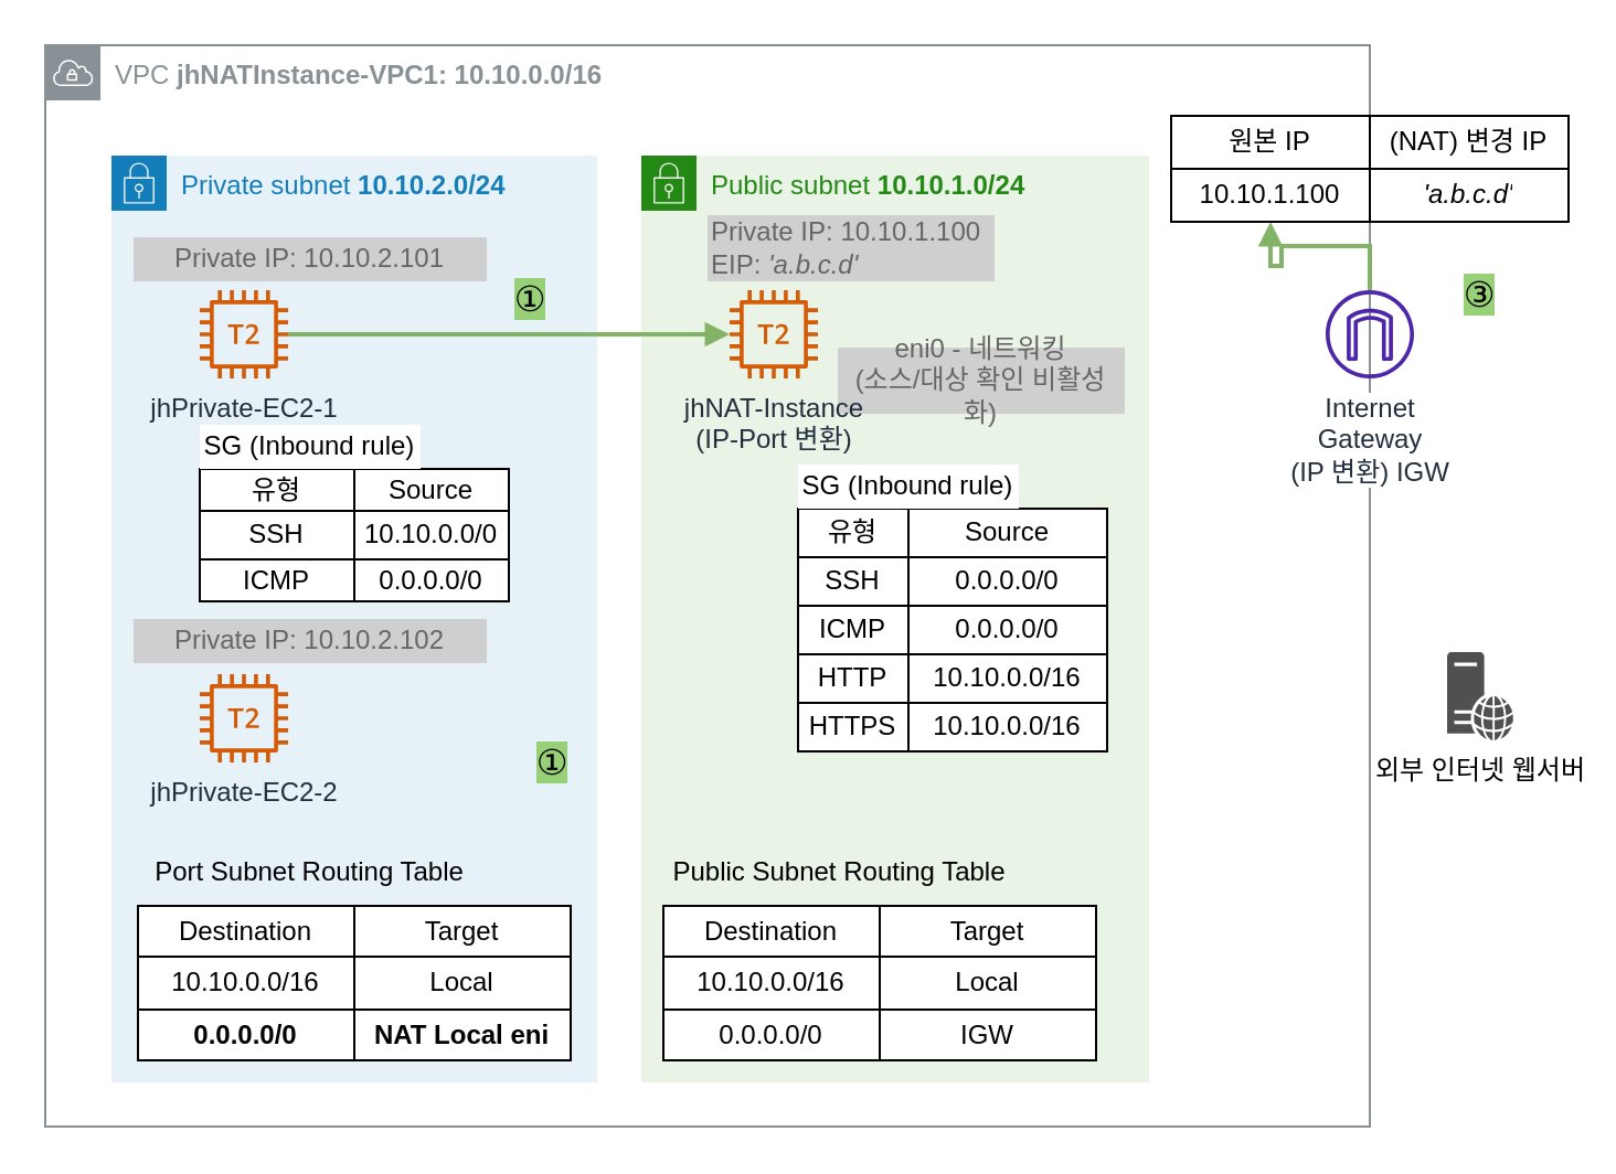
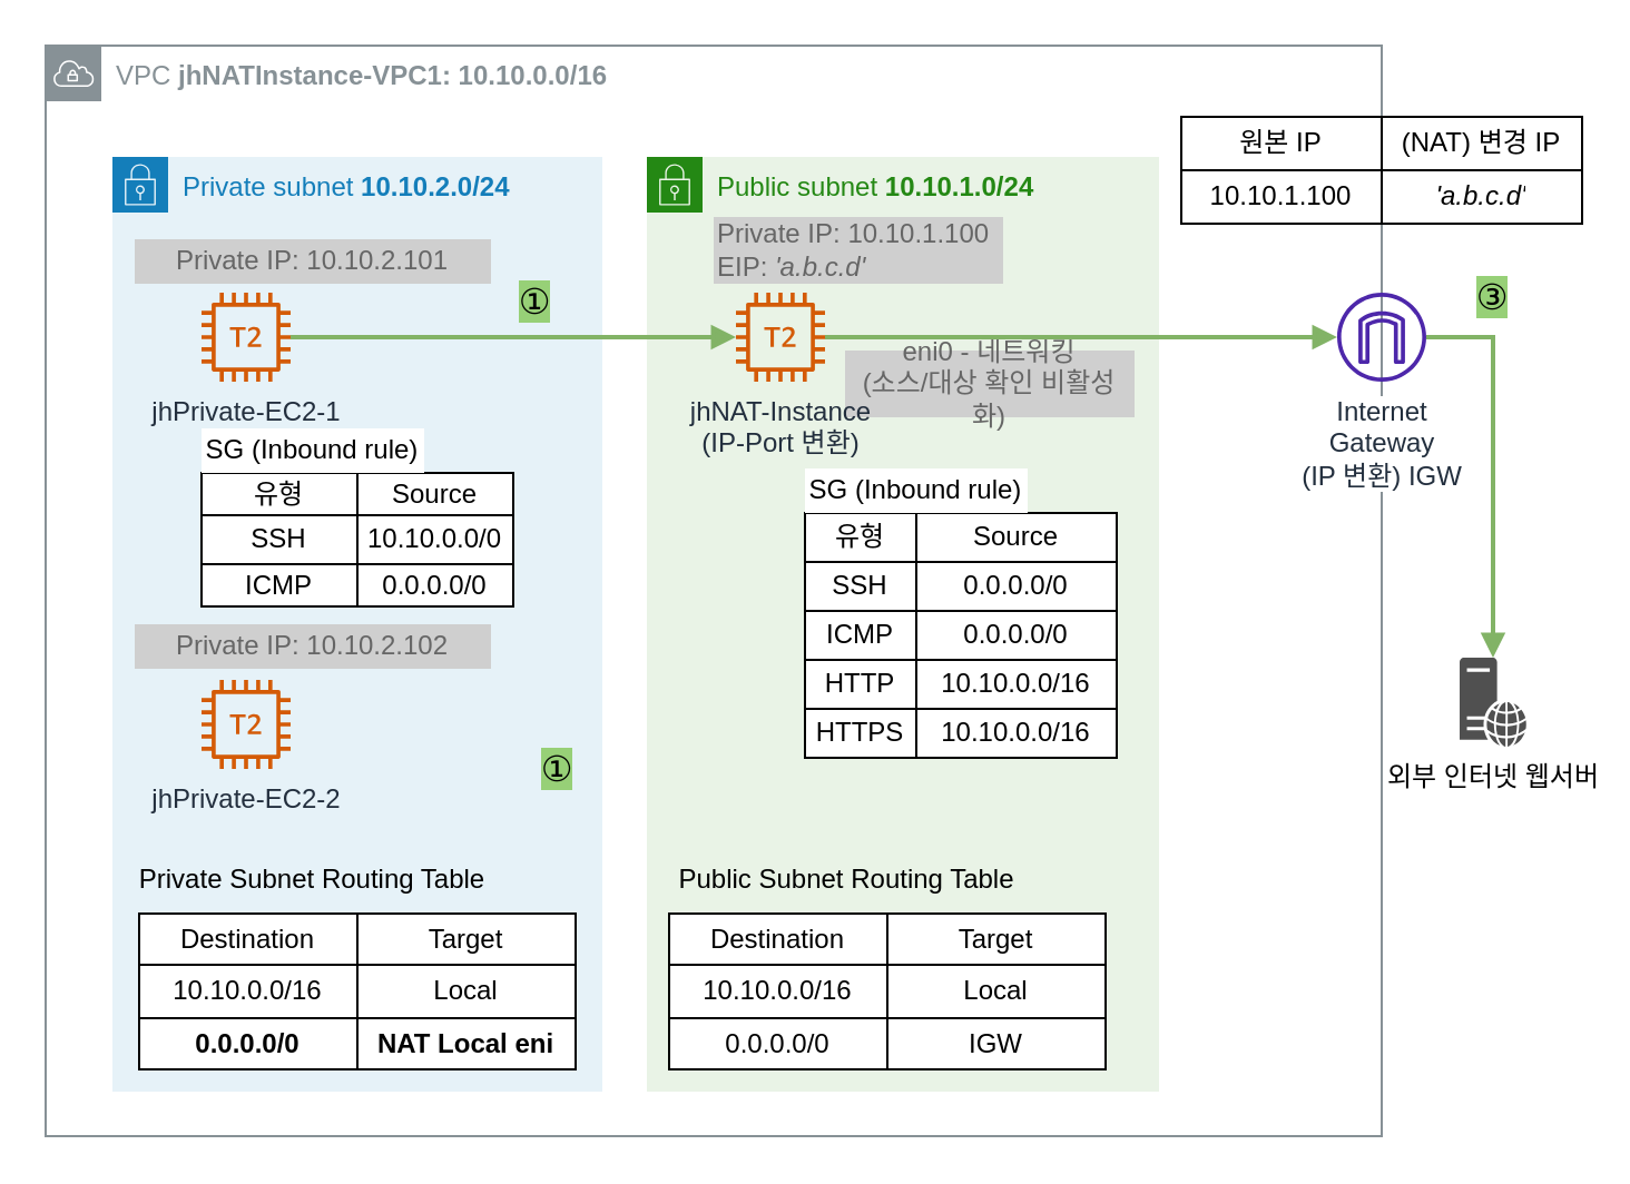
- <mxCell id="15" style="edgeStyle=orthogonalEdgeStyle;rounded=0;orthogonalLoop=1;jettySize=auto;html=1;strokeWidth=2;endArrow=block;endFill=1;fillColor=#d5e8d4;strokeColor=#82b366;" parent="1" source="16" target="43" edge="1"><mxGeometry relative="1" as="geometry" /></mxCell>
+ <mxCell id="15" style="edgeStyle=orthogonalEdgeStyle;rounded=0;orthogonalLoop=1;jettySize=auto;html=1;strokeWidth=2;endArrow=block;endFill=1;fillColor=#d5e8d4;strokeColor=#82b366;" parent="1" source="16" target="45" edge="1"><mxGeometry relative="1" as="geometry" /></mxCell>
+ <mxCell id="13" style="edgeStyle=orthogonalEdgeStyle;rounded=0;orthogonalLoop=1;jettySize=auto;html=1;strokeWidth=2;endArrow=block;endFill=1;fillColor=#d5e8d4;strokeColor=#82b366;" parent="1" source="14" target="16" edge="1"><mxGeometry relative="1" as="geometry" /></mxCell>
- <mxCell id="6" value="Port Subnet Routing Table" style="text;html=1;strokeColor=none;fillColor=none;align=center;verticalAlign=middle;whiteSpace=wrap;rounded=0;fontColor=#000000;" parent="3" vertex="1"><mxGeometry y="320" width="180" height="10" as="geometry" /></mxCell>
+ <mxCell id="6" value="Private Subnet Routing Table" style="text;html=1;strokeColor=none;fillColor=none;align=center;verticalAlign=middle;whiteSpace=wrap;rounded=0;fontColor=#000000;" parent="3" vertex="1"><mxGeometry y="320" width="180" height="10" as="geometry" /></mxCell>
